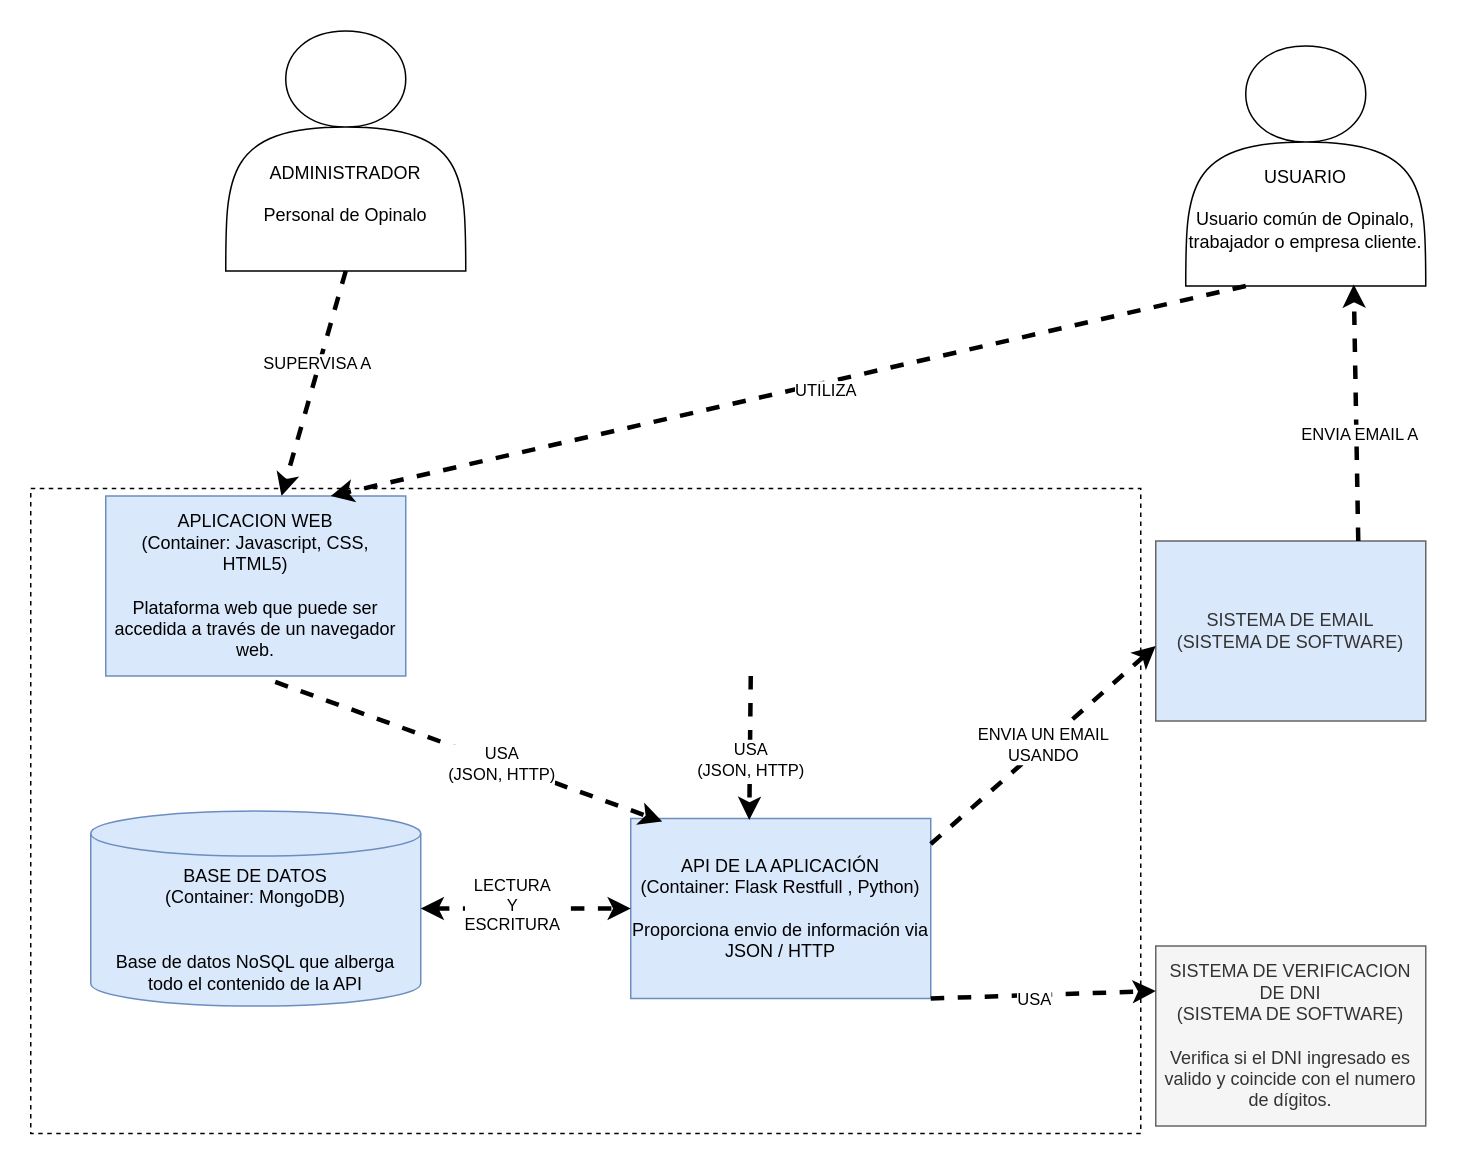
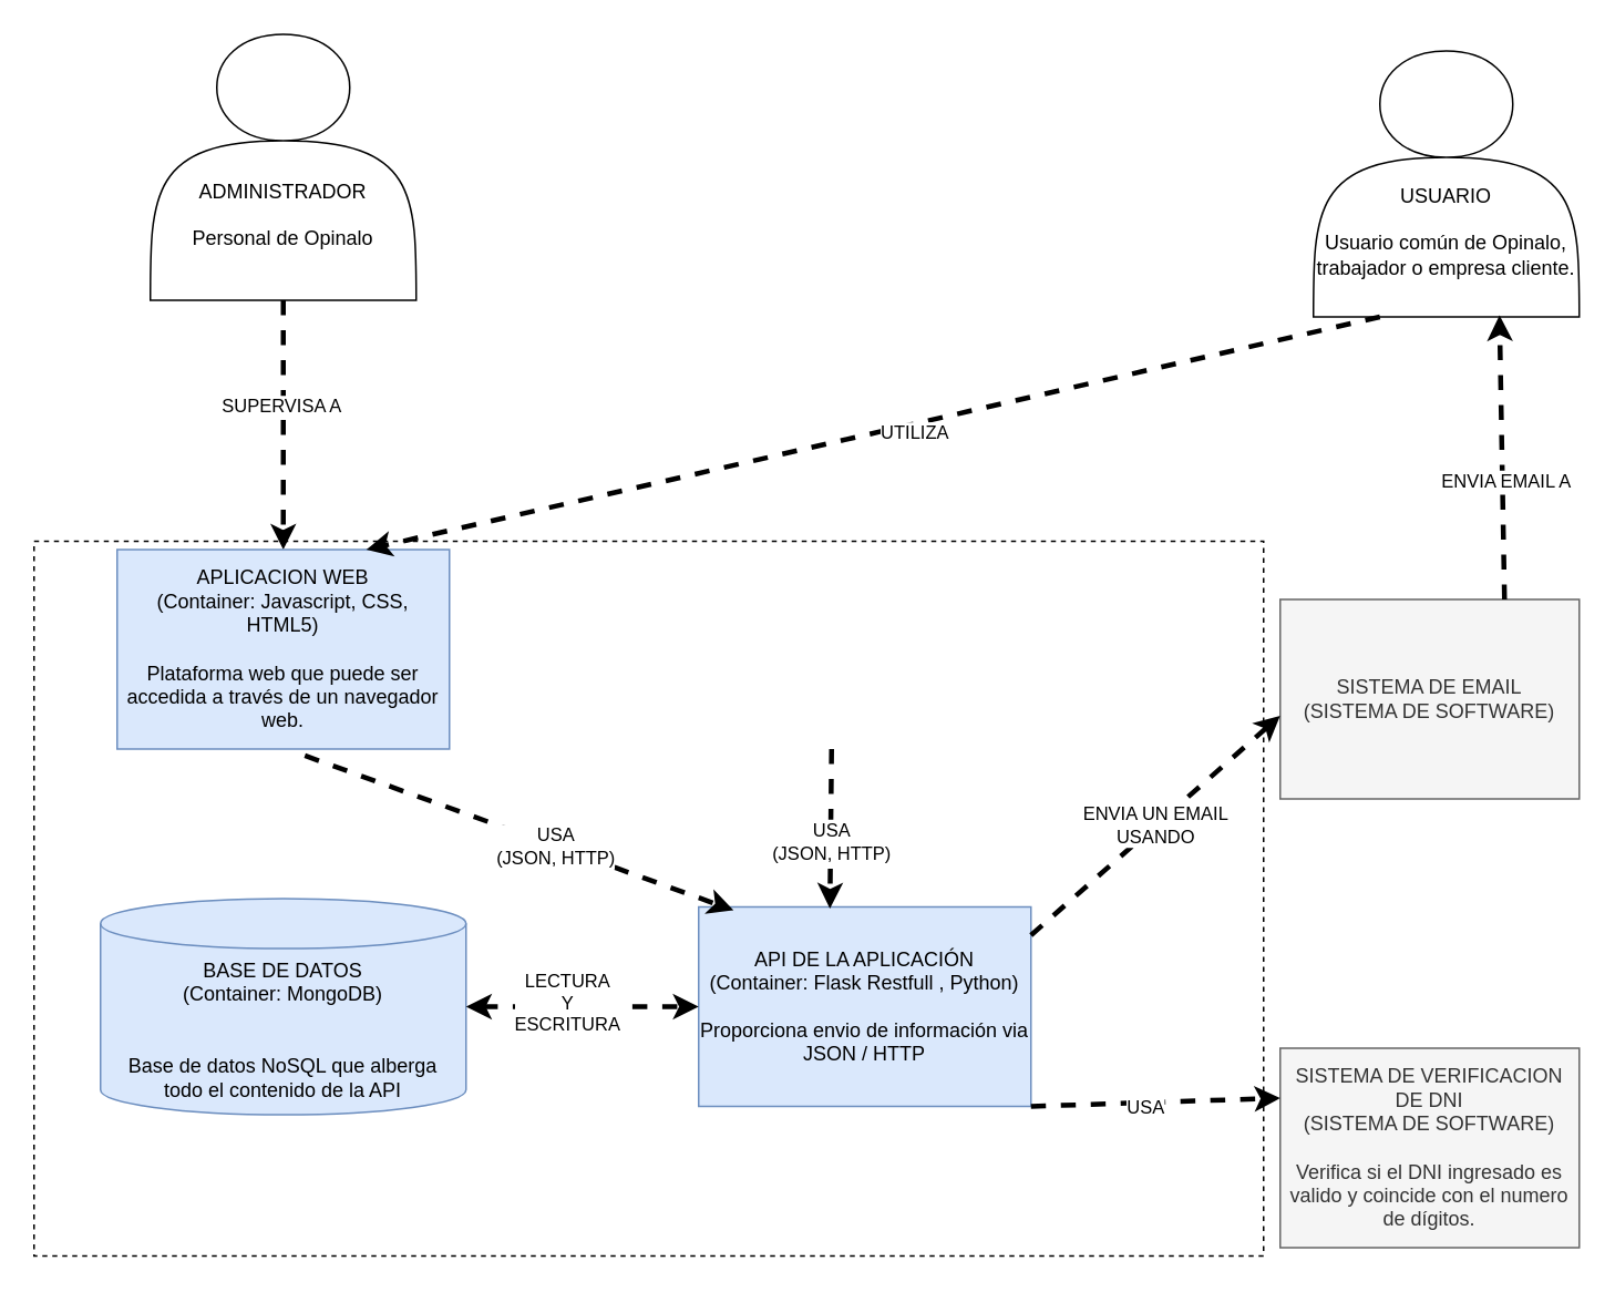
- <mxCell id="10" value="&lt;br&gt;&lt;br&gt;&lt;br&gt;&lt;br&gt;ADMINISTRADOR&lt;br&gt;&lt;br&gt;Personal de Opinalo" style="shape=actor;whiteSpace=wrap;html=1;" parent="1" vertex="1"><mxGeometry x="150" y="20" width="160" height="160" as="geometry" /></mxCell>
+ <mxCell id="10" value="&lt;br&gt;&lt;br&gt;&lt;br&gt;&lt;br&gt;ADMINISTRADOR&lt;br&gt;&lt;br&gt;Personal de Opinalo" style="shape=actor;whiteSpace=wrap;html=1;" parent="1" vertex="1"><mxGeometry x="90" y="20" width="160" height="160" as="geometry" /></mxCell>
- <mxCell id="4" value="SISTEMA DE EMAIL&lt;br&gt;(SISTEMA DE SOFTWARE)" style="rounded=0;whiteSpace=wrap;html=1;fillColor=#dae8fc;strokeColor=#666666;fontColor=#333333;" parent="1" vertex="1"><mxGeometry x="770" y="360" width="180" height="120" as="geometry" /></mxCell>
+ <mxCell id="4" value="SISTEMA DE EMAIL&lt;br&gt;(SISTEMA DE SOFTWARE)" style="rounded=0;whiteSpace=wrap;html=1;fillColor=#f5f5f5;strokeColor=#666666;fontColor=#333333;" parent="1" vertex="1"><mxGeometry x="770" y="360" width="180" height="120" as="geometry" /></mxCell>
